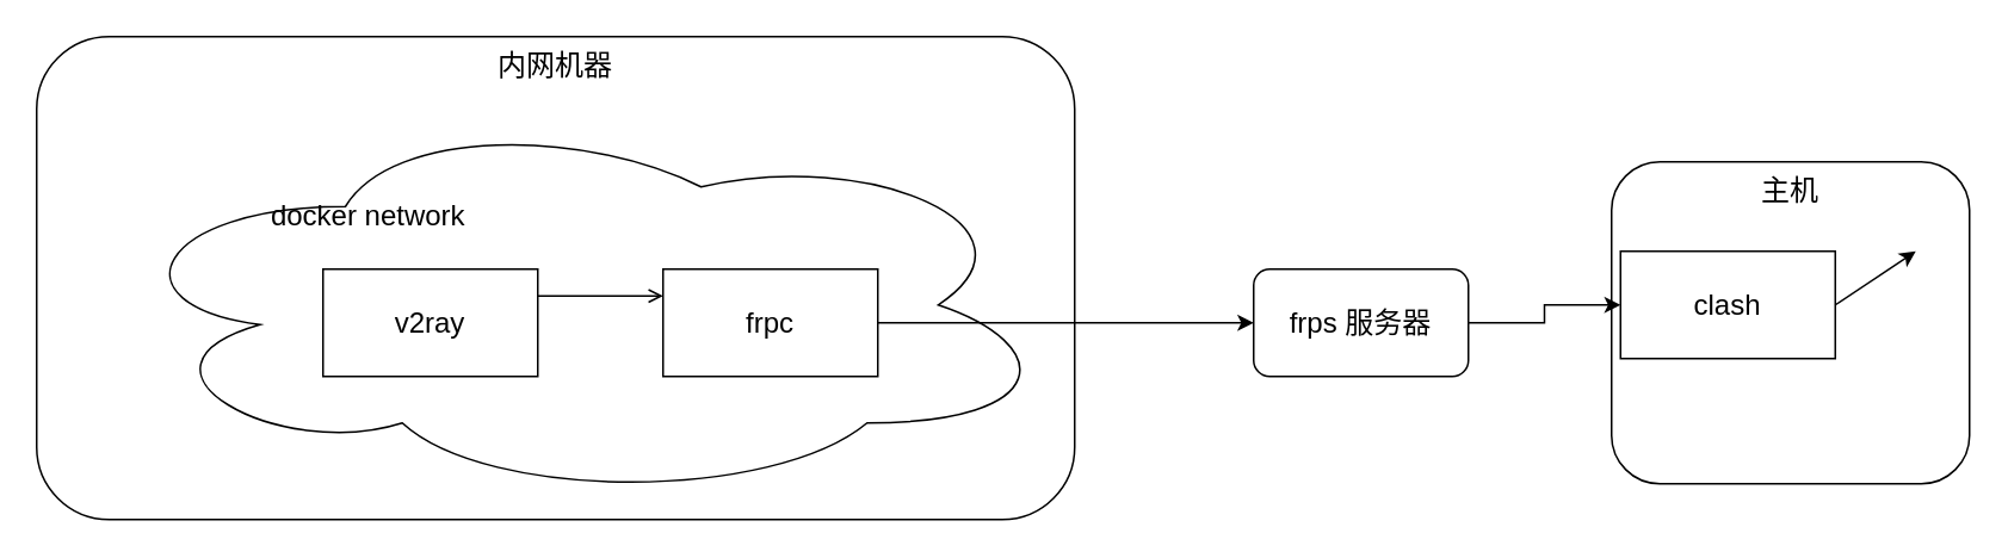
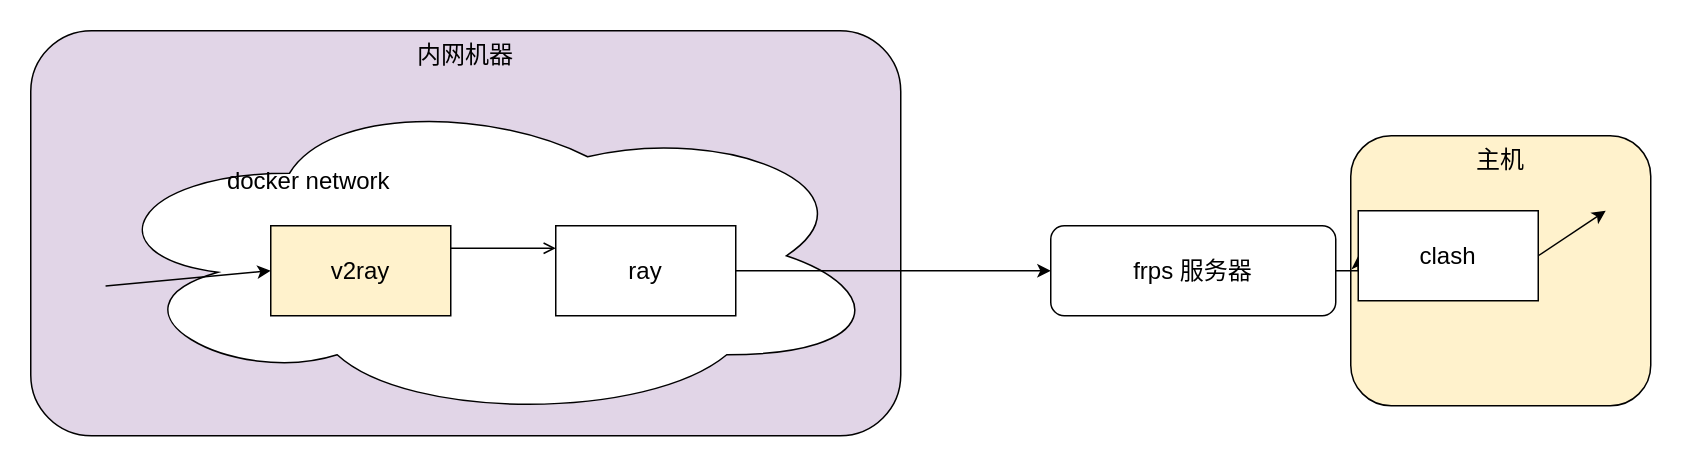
- <mxCell id="3" value="内网机器" style="rounded=1;whiteSpace=wrap;html=1;verticalAlign=top;fontSize=16;" vertex="1" parent="1"><mxGeometry y="20" width="580" height="270" as="geometry" x="20" /></mxCell>
+ <mxCell id="3" value="内网机器" style="rounded=1;whiteSpace=wrap;html=1;verticalAlign=top;fontSize=16;fillColor=#e1d5e7;" vertex="1" parent="1"><mxGeometry y="20" width="580" height="270" as="geometry" x="20" /></mxCell>
- <mxCell id="2" value="主机" style="rounded=1;whiteSpace=wrap;html=1;fontSize=16;verticalAlign=top;" vertex="1" parent="1"><mxGeometry x="900" y="90" width="200" height="180" as="geometry" /></mxCell>
+ <mxCell id="2" value="主机" style="rounded=1;whiteSpace=wrap;html=1;fontSize=16;verticalAlign=top;fillColor=#fff2cc;" vertex="1" parent="1"><mxGeometry x="900" y="90" width="200" height="180" as="geometry" /></mxCell>
- <mxCell id="8" value="v2ray" style="rounded=0;whiteSpace=wrap;html=1;fontSize=16;" vertex="1" parent="1"><mxGeometry x="180" y="150" width="120" height="60" as="geometry" /></mxCell>
+ <mxCell id="8" value="v2ray" style="rounded=0;whiteSpace=wrap;html=1;fontSize=16;fillColor=#fff2cc;" vertex="1" parent="1"><mxGeometry x="180" y="150" width="120" height="60" as="geometry" /></mxCell>
- <mxCell id="6" value="frpc" style="rounded=0;whiteSpace=wrap;html=1;fontSize=16;" vertex="1" parent="1"><mxGeometry x="370" y="150" width="120" height="60" as="geometry" /></mxCell>
+ <mxCell id="6" value="ray" style="rounded=0;whiteSpace=wrap;html=1;fontSize=16;" vertex="1" parent="1"><mxGeometry x="370" y="150" width="120" height="60" as="geometry" /></mxCell>
- <mxCell id="12" value="frps 服务器" style="rounded=1;whiteSpace=wrap;html=1;fontSize=16;" vertex="1" parent="1"><mxGeometry x="700" y="150" width="120" height="60" as="geometry" /></mxCell>
+ <mxCell id="12" value="frps 服务器" style="rounded=1;whiteSpace=wrap;html=1;fontSize=16;" vertex="1" parent="1"><mxGeometry x="700" y="150" width="190" height="60" as="geometry" /></mxCell>
+ <mxCell id="10" value="" style="endArrow=none;html=1;rounded=0;fontSize=16;exitX=0;exitY=0.5;exitDx=0;exitDy=0;endFill=0;startArrow=classic;startFill=1;entryX=0.086;entryY=0.63;entryDx=0;entryDy=0;entryPerimeter=0;" edge="1" parent="1" source="8" target="3"><mxGeometry width="50" height="50" relative="1" as="geometry"><mxPoint x="90" y="140" as="sourcePoint" /><mxPoint x="140" y="90" as="targetPoint" /></mxGeometry></mxCell>
